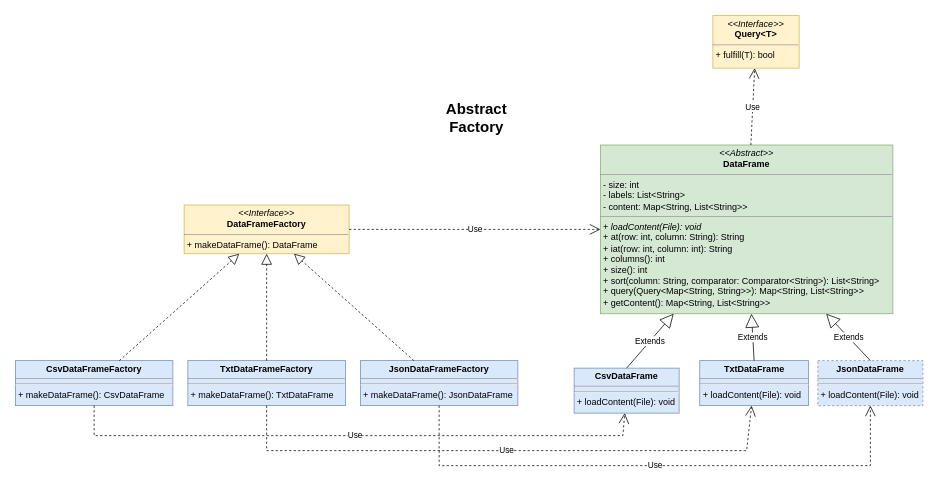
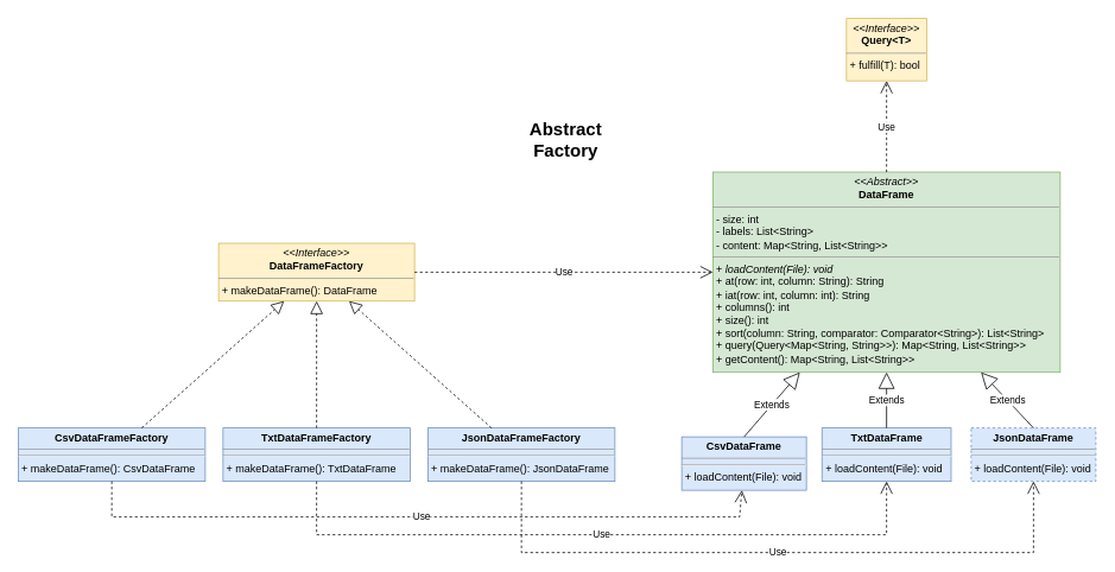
- <mxCell id="22" value="&lt;p style=&quot;margin: 0px ; margin-top: 4px ; text-align: center&quot;&gt;&lt;i&gt;&amp;lt;&amp;lt;Interface&amp;gt;&amp;gt;&lt;/i&gt;&lt;br&gt;&lt;b&gt;Query&amp;lt;T&amp;gt;&lt;/b&gt;&lt;/p&gt;&lt;hr size=&quot;1&quot;&gt;&lt;p style=&quot;margin: 0px ; margin-left: 4px&quot;&gt;+ fulfill(T): bool&lt;/p&gt;" style="verticalAlign=top;align=left;overflow=fill;fontSize=12;fontFamily=Helvetica;html=1;fillColor=#fff2cc;strokeColor=#d6b656;" vertex="1" parent="1"><mxGeometry x="950" y="20" width="115" height="70" as="geometry" /></mxCell>
+ <mxCell id="22" value="&lt;p style=&quot;margin: 0px ; margin-top: 4px ; text-align: center&quot;&gt;&lt;i&gt;&amp;lt;&amp;lt;Interface&amp;gt;&amp;gt;&lt;/i&gt;&lt;br&gt;&lt;b&gt;Query&amp;lt;T&amp;gt;&lt;/b&gt;&lt;/p&gt;&lt;hr size=&quot;1&quot;&gt;&lt;p style=&quot;margin: 0px ; margin-left: 4px&quot;&gt;+ fulfill(T): bool&lt;/p&gt;" style="verticalAlign=top;align=left;overflow=fill;fontSize=12;fontFamily=Helvetica;html=1;fillColor=#fff2cc;strokeColor=#d6b656;" vertex="1" parent="1"><mxGeometry x="950" y="20" width="90" height="70" as="geometry" /></mxCell>
- <mxCell id="6" value="&lt;p style=&quot;margin: 0px ; margin-top: 4px ; text-align: center&quot;&gt;&lt;b&gt;TxtDataFrame&lt;/b&gt;&lt;/p&gt;&lt;hr size=&quot;1&quot;&gt;&lt;hr&gt;&lt;p style=&quot;margin: 0px ; margin-left: 4px&quot;&gt;+ loadContent(File): void&lt;/p&gt;" style="verticalAlign=top;align=left;overflow=fill;fontSize=12;fontFamily=Helvetica;html=1;fillColor=#dae8fc;strokeColor=#6c8ebf;" parent="1" vertex="1"><mxGeometry x="932.5" y="480" width="145" height="60" as="geometry" /></mxCell>
+ <mxCell id="6" value="&lt;p style=&quot;margin: 0px ; margin-top: 4px ; text-align: center&quot;&gt;&lt;b&gt;TxtDataFrame&lt;/b&gt;&lt;/p&gt;&lt;hr size=&quot;1&quot;&gt;&lt;hr&gt;&lt;p style=&quot;margin: 0px ; margin-left: 4px&quot;&gt;+ loadContent(File): void&lt;/p&gt;" style="verticalAlign=top;align=left;overflow=fill;fontSize=12;fontFamily=Helvetica;html=1;fillColor=#dae8fc;strokeColor=#6c8ebf;" parent="1" vertex="1"><mxGeometry x="922.5" y="480" width="145" height="60" as="geometry" /></mxCell>
